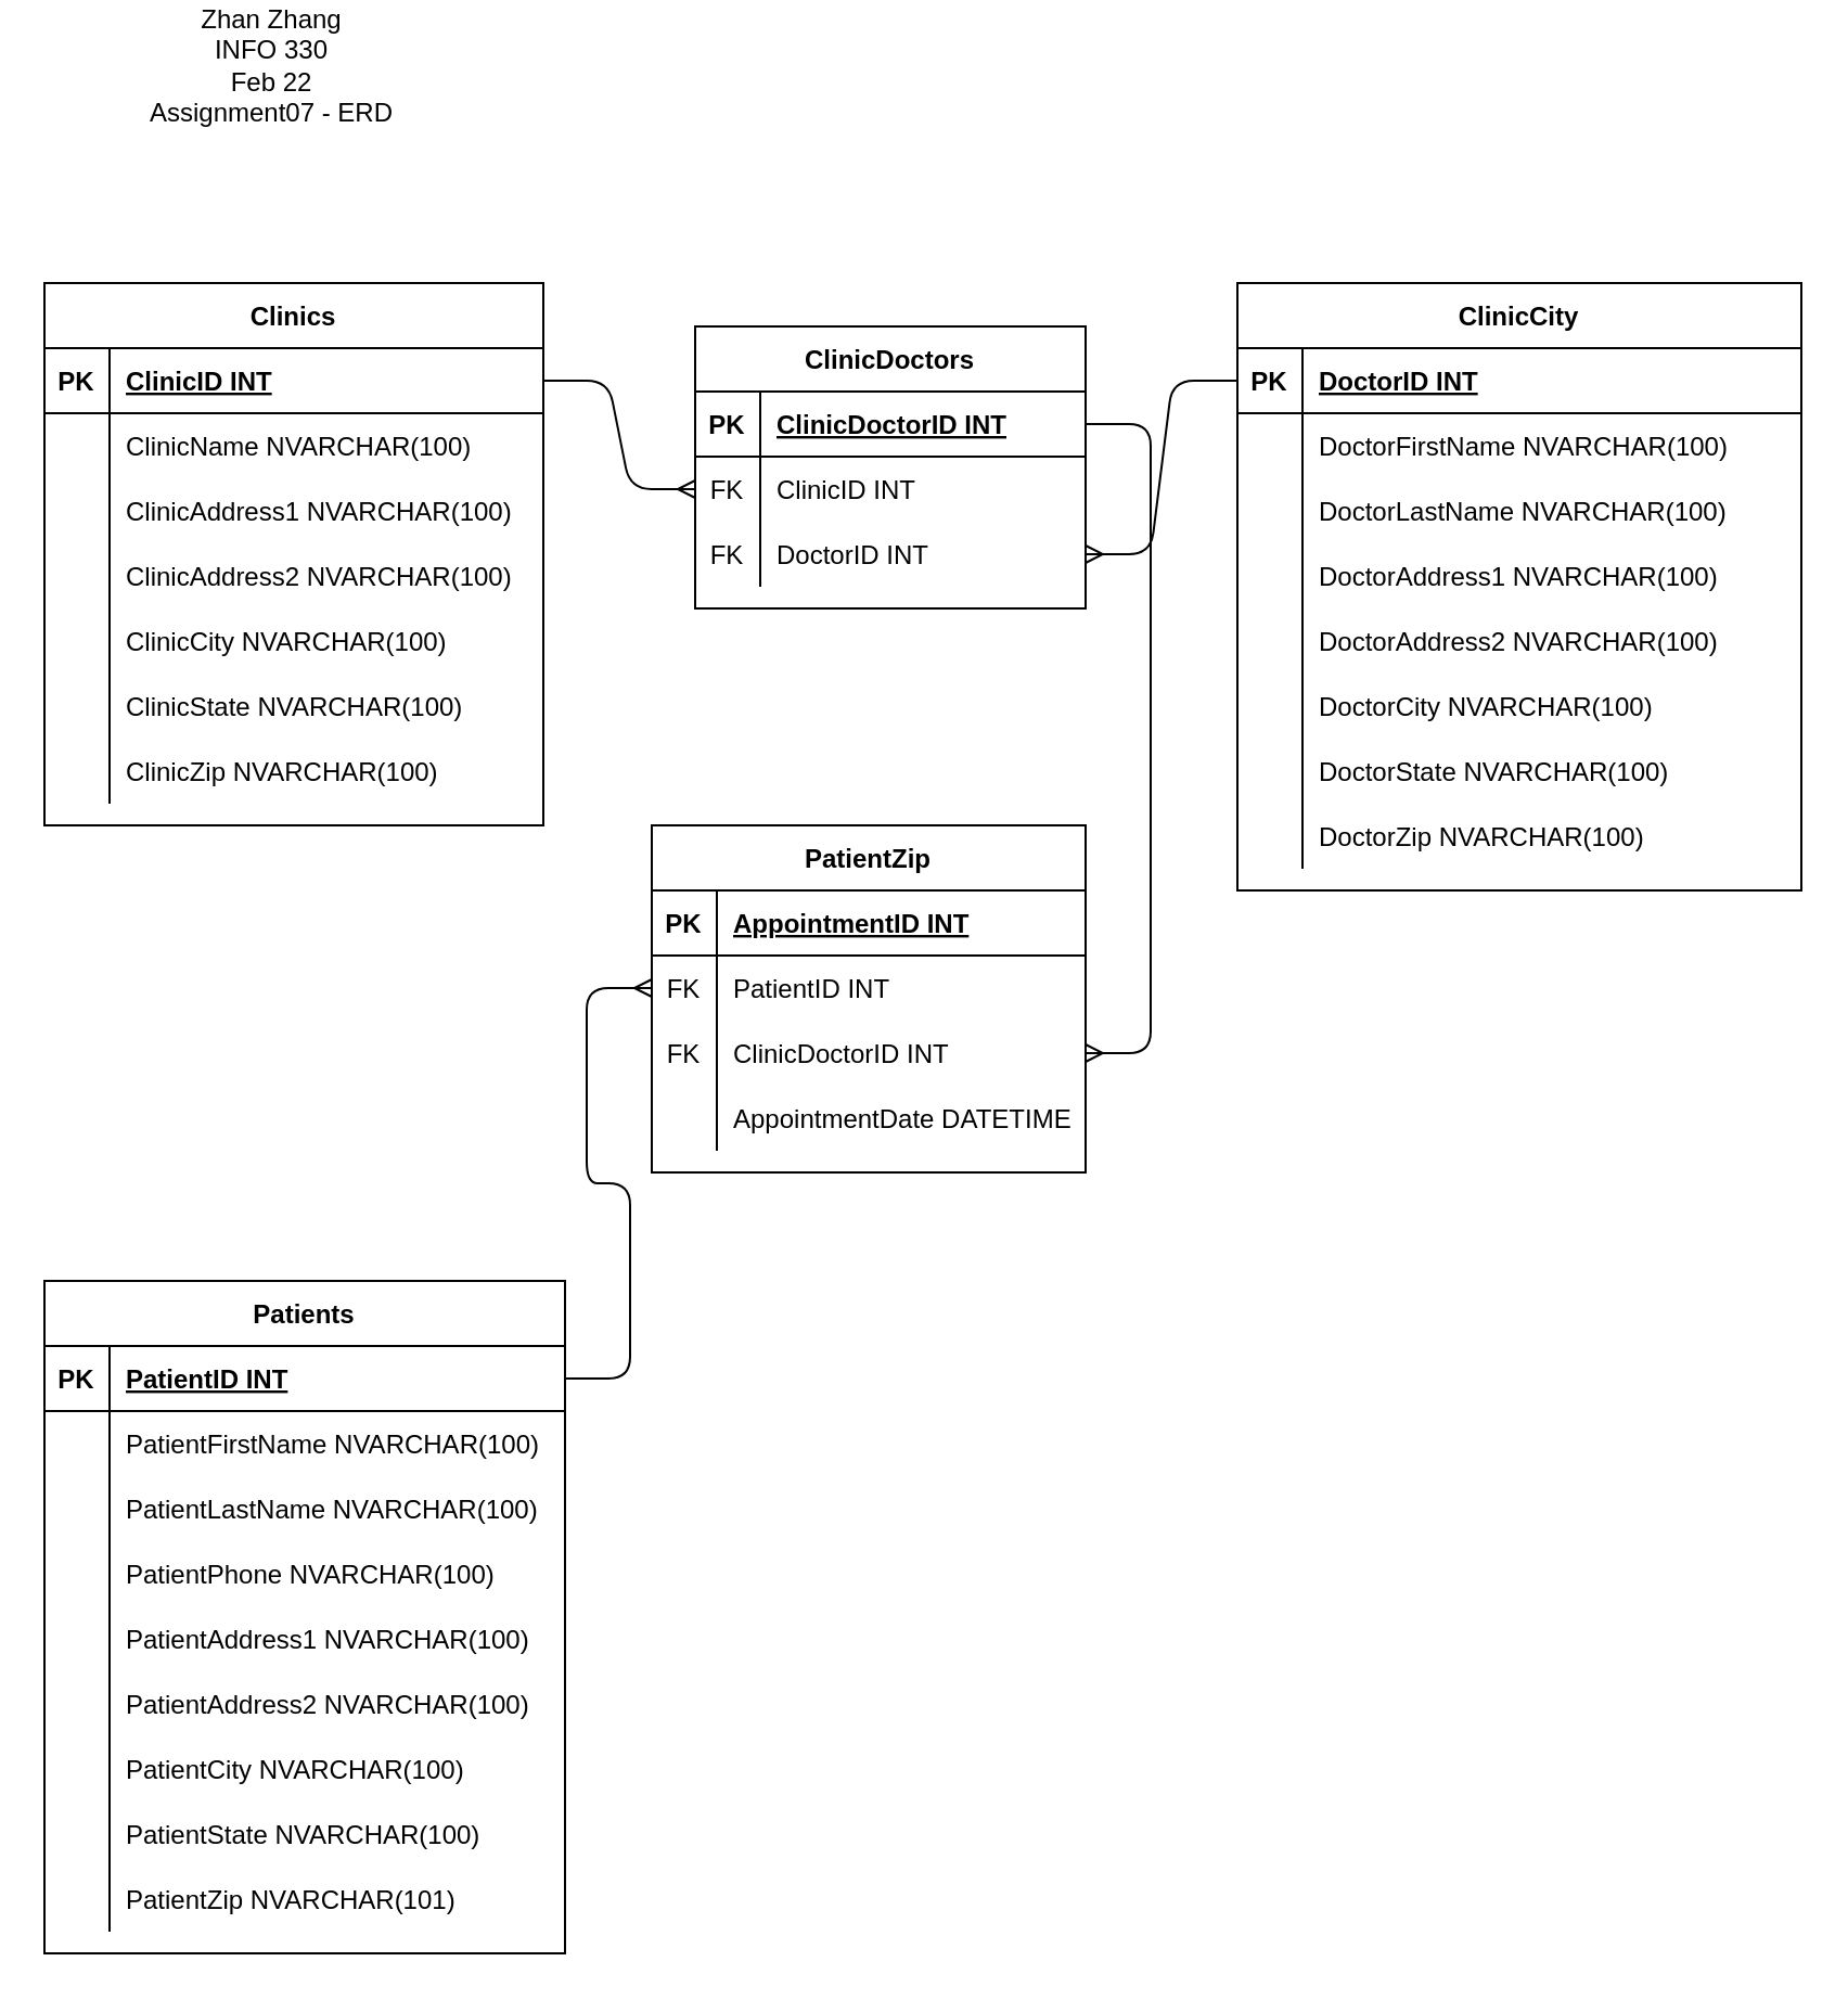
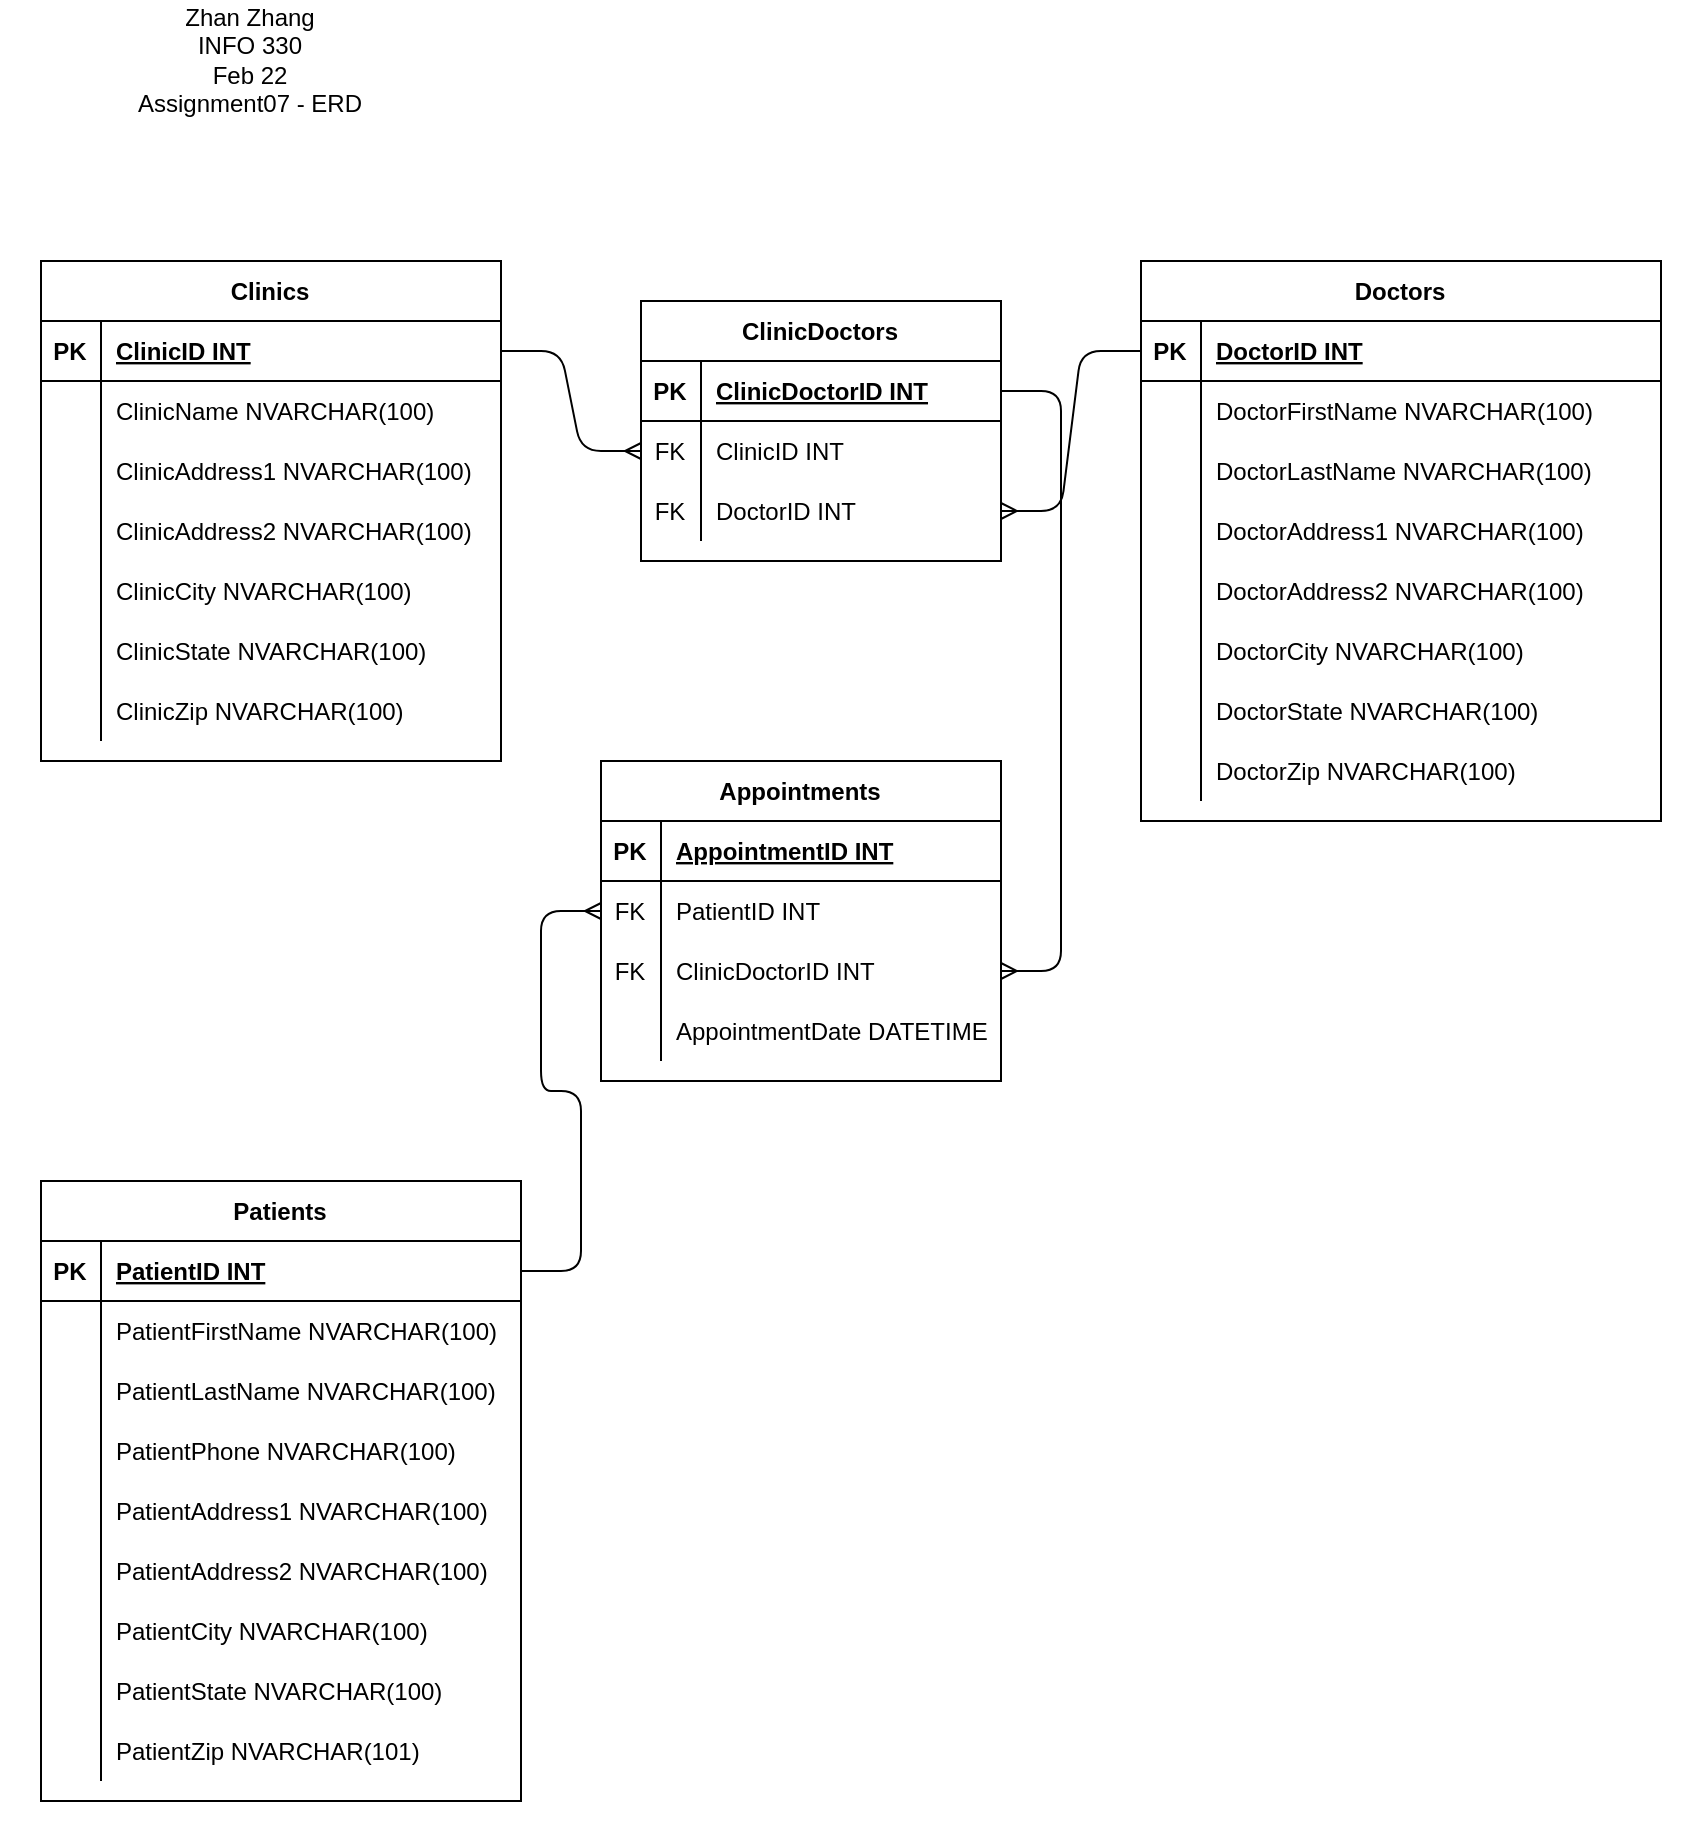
- <mxCell id="2" value="ClinicCity" style="shape=table;startSize=30;container=1;collapsible=1;childLayout=tableLayout;fixedRows=1;rowLines=0;fontStyle=1;align=center;resizeLast=1;" vertex="1" parent="1"><mxGeometry x="570" y="130" width="260" height="280" as="geometry" /></mxCell>
+ <mxCell id="2" value="Doctors" style="shape=table;startSize=30;container=1;collapsible=1;childLayout=tableLayout;fixedRows=1;rowLines=0;fontStyle=1;align=center;resizeLast=1;" vertex="1" parent="1"><mxGeometry x="570" y="130" width="260" height="280" as="geometry" /></mxCell>
- <mxCell id="77" value="PatientZip" style="shape=table;startSize=30;container=1;collapsible=1;childLayout=tableLayout;fixedRows=1;rowLines=0;fontStyle=1;align=center;resizeLast=1;" vertex="1" parent="1"><mxGeometry x="300" y="380" width="200" height="160" as="geometry" /></mxCell>
+ <mxCell id="77" value="Appointments" style="shape=table;startSize=30;container=1;collapsible=1;childLayout=tableLayout;fixedRows=1;rowLines=0;fontStyle=1;align=center;resizeLast=1;" vertex="1" parent="1"><mxGeometry x="300" y="380" width="200" height="160" as="geometry" /></mxCell>
